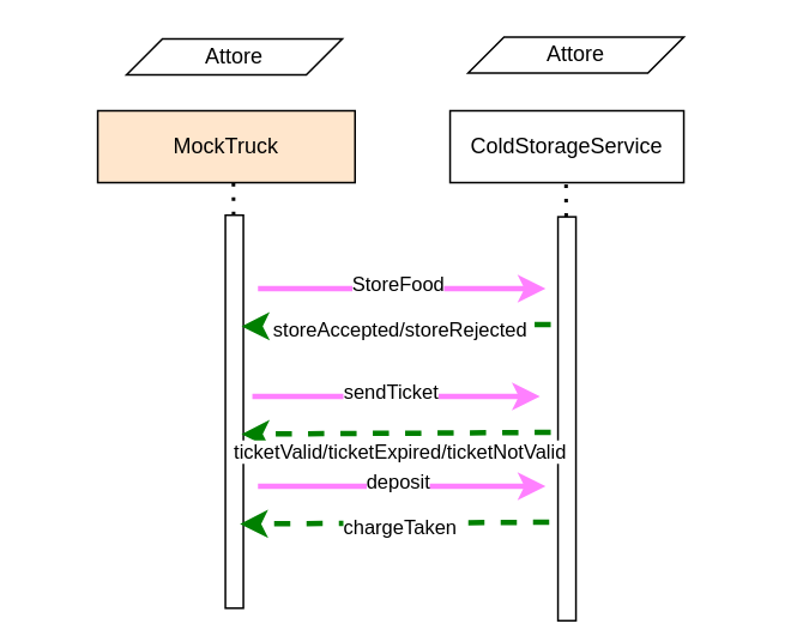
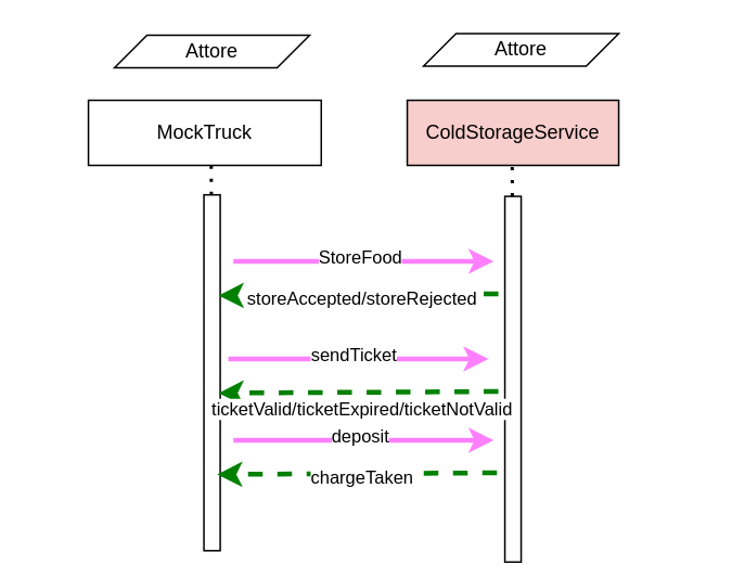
- <mxCell id="2" value="MockTruck" style="rounded=0;whiteSpace=wrap;html=1;fillColor=#ffe6cc;" parent="1" vertex="1"><mxGeometry x="53.87" y="61" width="143.13" height="40" as="geometry" /></mxCell>
+ <mxCell id="2" value="MockTruck" style="rounded=0;whiteSpace=wrap;html=1;" parent="1" vertex="1"><mxGeometry x="53.87" y="61" width="143.13" height="40" as="geometry" /></mxCell>
- <mxCell id="3" value="ColdStorageService" style="rounded=0;whiteSpace=wrap;html=1;" parent="1" vertex="1"><mxGeometry x="249.87" y="61" width="130" height="40" as="geometry" /></mxCell>
+ <mxCell id="3" value="ColdStorageService" style="rounded=0;whiteSpace=wrap;html=1;fillColor=#f8cecc;" parent="1" vertex="1"><mxGeometry x="249.87" y="61" width="130" height="40" as="geometry" /></mxCell>
